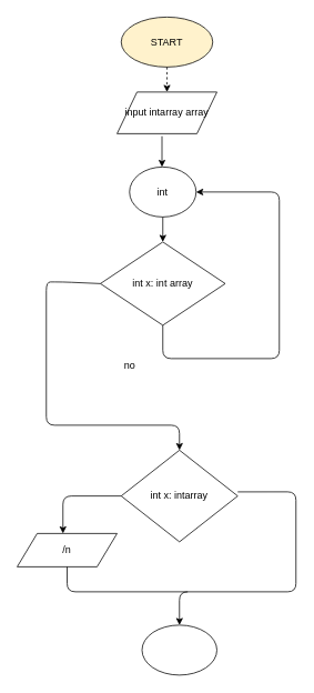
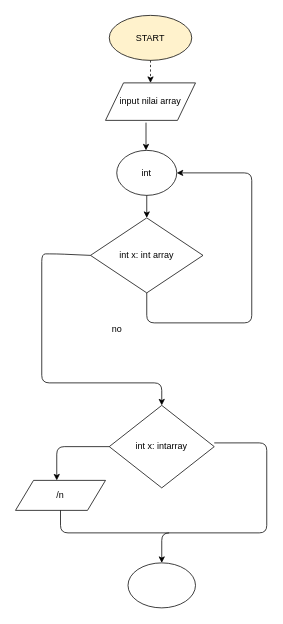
- <mxCell id="4" value="input intarray array" style="shape=parallelogram;perimeter=parallelogramPerimeter;whiteSpace=wrap;html=1;" vertex="1" parent="1"><mxGeometry x="140" y="110" width="120" height="50" as="geometry" /></mxCell>
+ <mxCell id="4" value="input nilai array" style="shape=parallelogram;perimeter=parallelogramPerimeter;whiteSpace=wrap;html=1;" vertex="1" parent="1"><mxGeometry x="140" y="110" width="120" height="50" as="geometry" /></mxCell>
